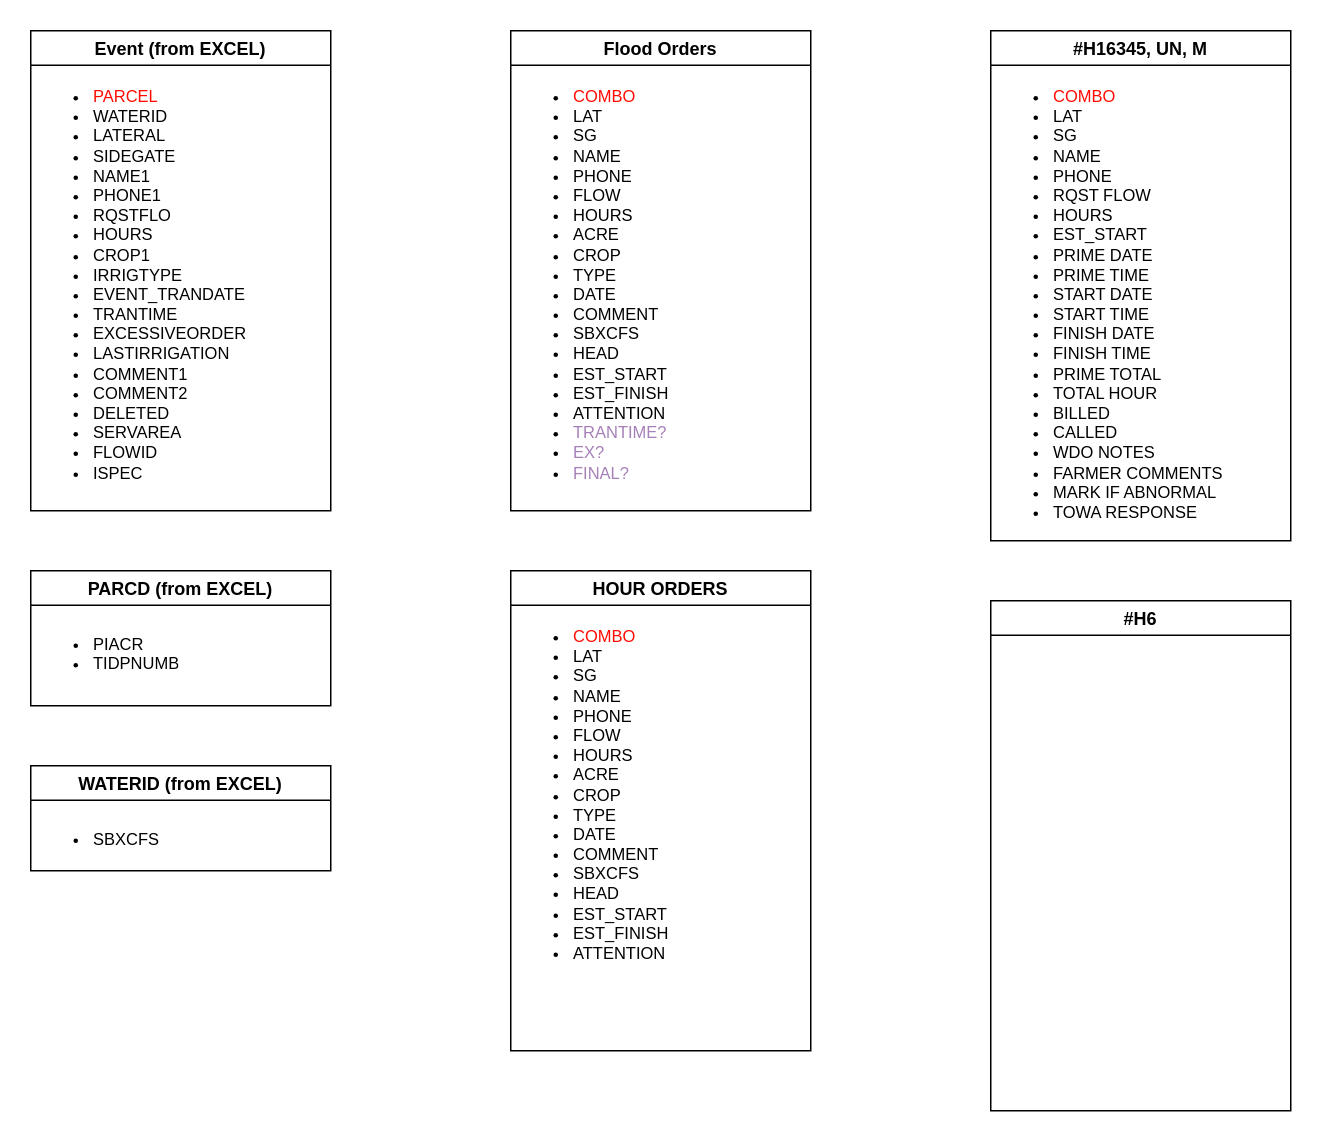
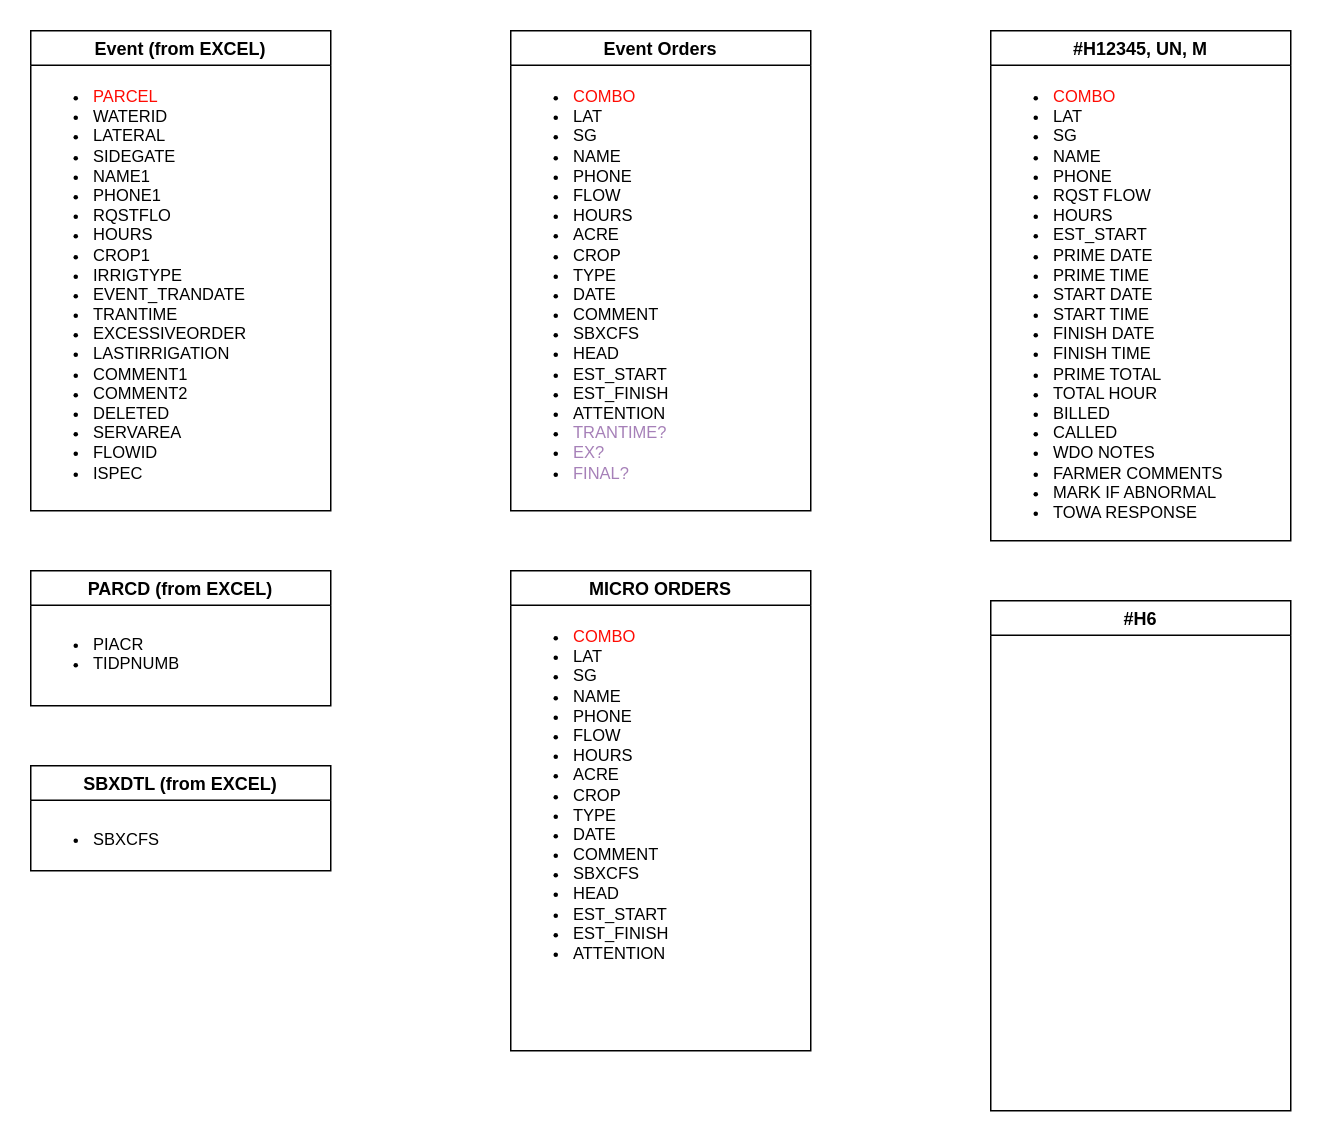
- <mxCell id="8" value="Flood Orders" style="swimlane;" vertex="1" parent="1"><mxGeometry x="340" y="20" width="200" height="320" as="geometry" /></mxCell>
+ <mxCell id="8" value="Event Orders" style="swimlane;" vertex="1" parent="1"><mxGeometry x="340" y="20" width="200" height="320" as="geometry" /></mxCell>
- <mxCell id="12" value="#H16345, UN, M" style="swimlane;" vertex="1" parent="1"><mxGeometry x="660" y="20" width="200" height="340" as="geometry" /></mxCell>
+ <mxCell id="12" value="#H12345, UN, M" style="swimlane;" vertex="1" parent="1"><mxGeometry x="660" y="20" width="200" height="340" as="geometry" /></mxCell>
- <mxCell id="10" value="HOUR ORDERS" style="swimlane;" vertex="1" parent="1"><mxGeometry x="340" y="380" width="200" height="320" as="geometry" /></mxCell>
+ <mxCell id="10" value="MICRO ORDERS" style="swimlane;" vertex="1" parent="1"><mxGeometry x="340" y="380" width="200" height="320" as="geometry" /></mxCell>
- <mxCell id="6" value="WATERID (from EXCEL)" style="swimlane;" vertex="1" parent="1"><mxGeometry x="20" y="510" width="200" height="70" as="geometry" /></mxCell>
+ <mxCell id="6" value="SBXDTL (from EXCEL)" style="swimlane;" vertex="1" parent="1"><mxGeometry x="20" y="510" width="200" height="70" as="geometry" /></mxCell>
